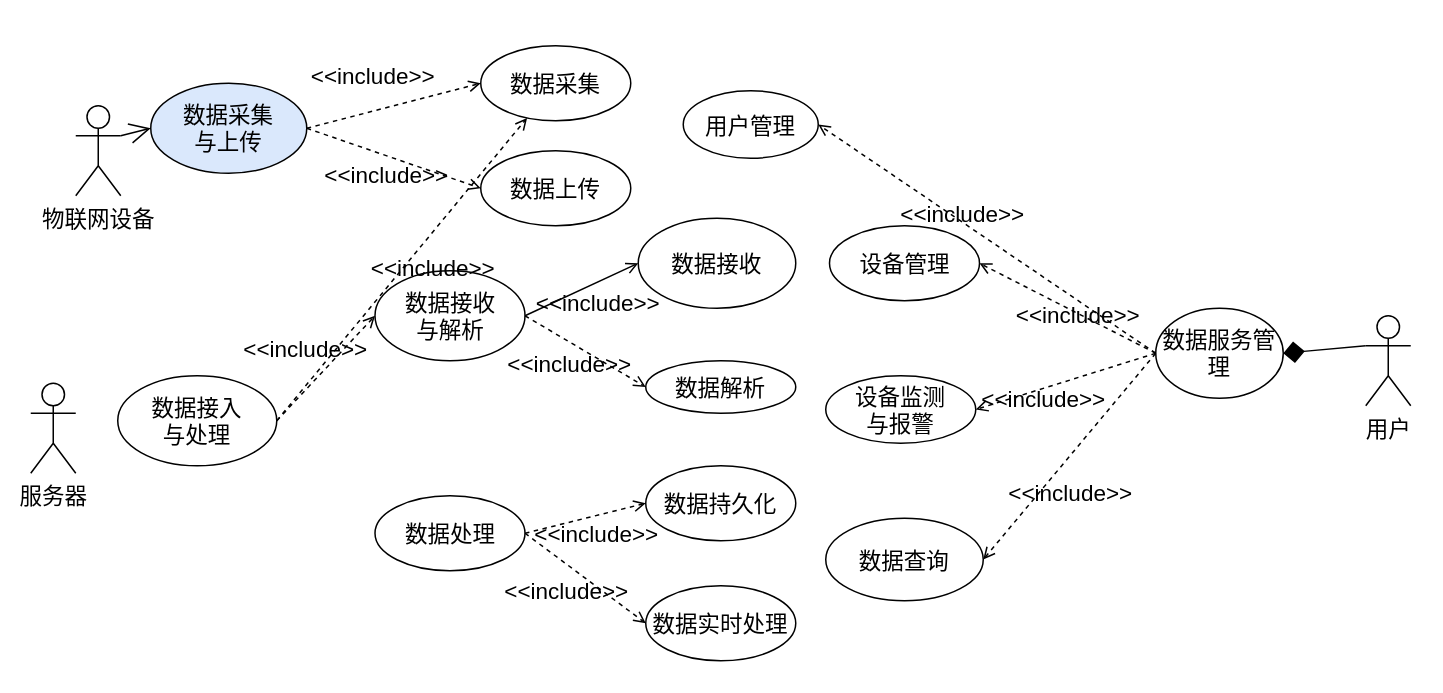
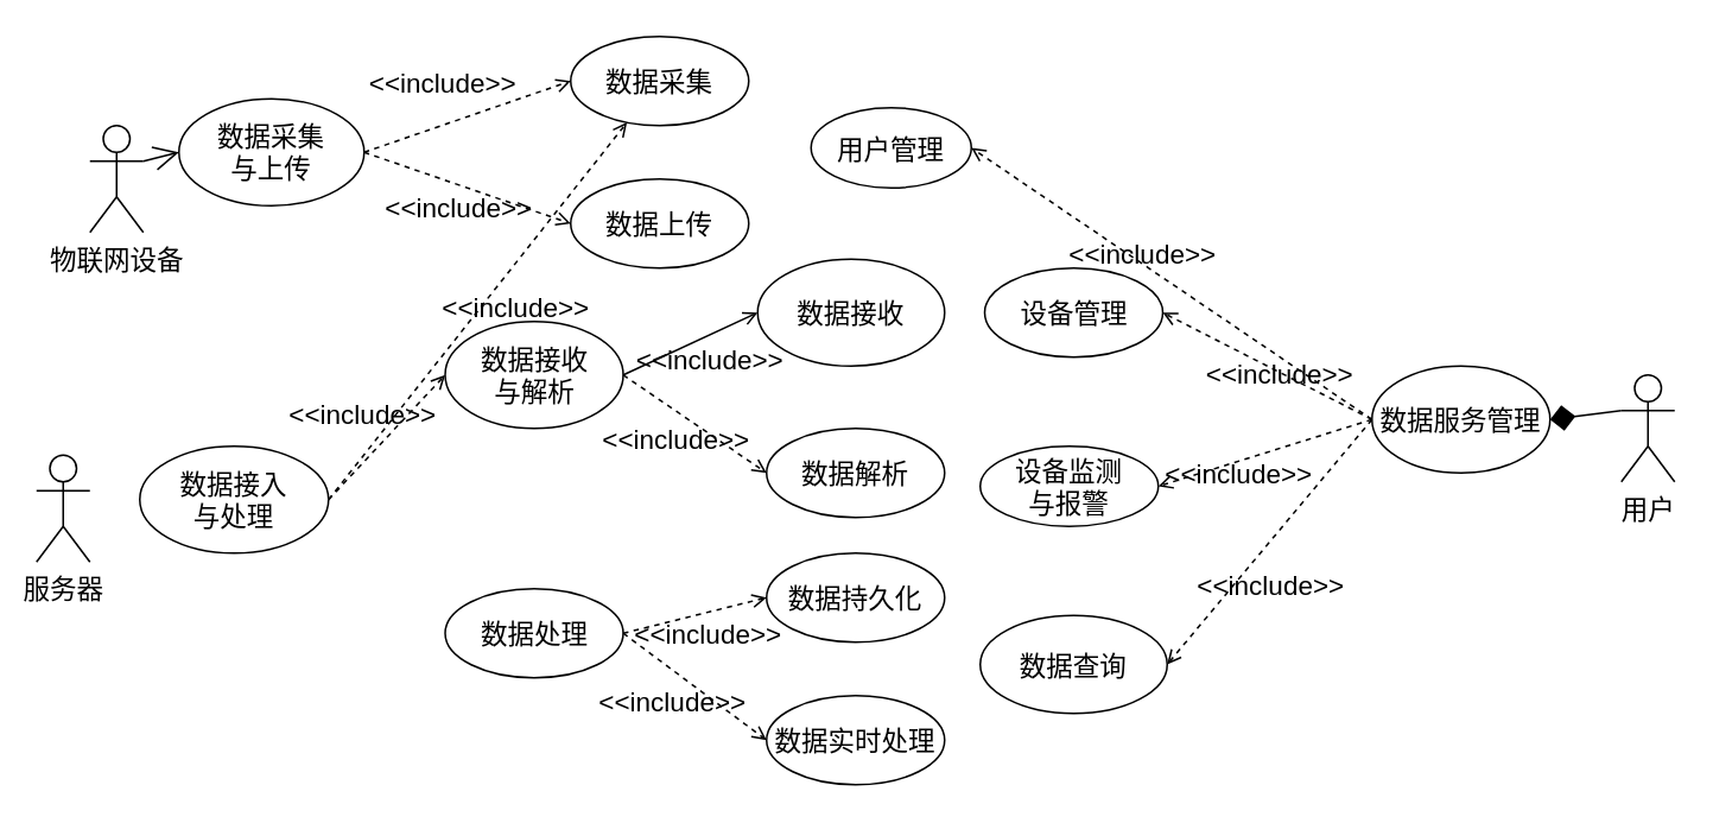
- <mxCell id="6" value="数据采集" style="ellipse;whiteSpace=wrap;html=1;fontSize=15;" parent="1" vertex="1"><mxGeometry x="320" y="30" width="100" height="50" as="geometry" /></mxCell>
+ <mxCell id="6" value="数据采集" style="ellipse;whiteSpace=wrap;html=1;fontSize=15;" parent="1" vertex="1"><mxGeometry x="320" y="20" width="100" height="50" as="geometry" /></mxCell>
- <mxCell id="3" value="数据采集&lt;br style=&quot;font-size: 15px;&quot;&gt;与上传" style="ellipse;whiteSpace=wrap;html=1;fontSize=15;fillColor=#dae8fc;" parent="1" vertex="1"><mxGeometry x="100" y="55" width="104" height="60" as="geometry" /></mxCell>
+ <mxCell id="3" value="数据采集&lt;br style=&quot;font-size: 15px;&quot;&gt;与上传" style="ellipse;whiteSpace=wrap;html=1;fontSize=15;" parent="1" vertex="1"><mxGeometry x="100" y="55" width="104" height="60" as="geometry" /></mxCell>
- <mxCell id="26" value="数据服务管理" style="ellipse;whiteSpace=wrap;html=1;fontSize=15;" parent="1" vertex="1"><mxGeometry x="770" y="205" width="85" height="60" as="geometry" /></mxCell>
+ <mxCell id="26" value="数据服务管理" style="ellipse;whiteSpace=wrap;html=1;fontSize=15;" parent="1" vertex="1"><mxGeometry x="770" y="205" width="100" height="60" as="geometry" /></mxCell>
- <mxCell id="20" value="数据解析" style="ellipse;whiteSpace=wrap;html=1;fontSize=15;" parent="1" vertex="1"><mxGeometry x="430" y="240" width="100" height="35" as="geometry" /></mxCell>
+ <mxCell id="20" value="数据解析" style="ellipse;whiteSpace=wrap;html=1;fontSize=15;" parent="1" vertex="1"><mxGeometry x="430" y="240" width="100" height="50" as="geometry" /></mxCell>
